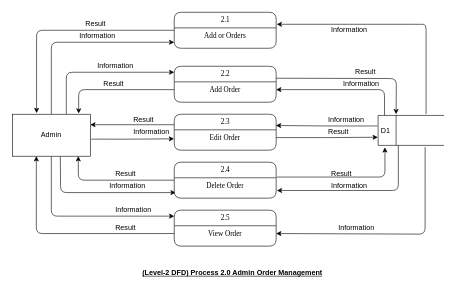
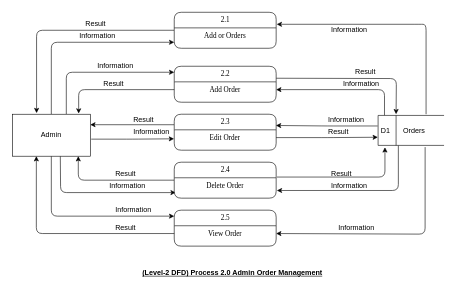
+ <mxCell id="29" value="Orders" style="text;html=1;strokeColor=none;fillColor=none;align=left;verticalAlign=middle;whiteSpace=wrap;fontSize=12;rounded=1;" parent="1" vertex="1"><mxGeometry x="670" y="207" width="50" height="20" as="geometry" /></mxCell>
